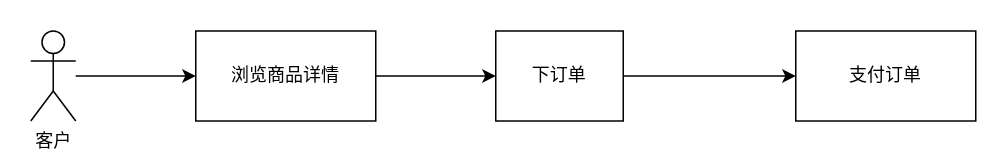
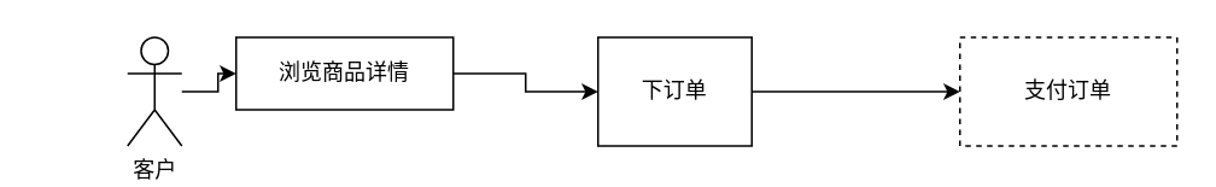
- <mxCell id="8" value="客户" style="shape=umlActor;verticalLabelPosition=bottom;labelBackgroundColor=#ffffff;verticalAlign=top;html=1;outlineConnect=0;" parent="1" vertex="1"><mxGeometry x="20" y="20" width="30" height="60" as="geometry" /></mxCell>
+ <mxCell id="8" value="客户" style="shape=umlActor;verticalLabelPosition=bottom;labelBackgroundColor=#ffffff;verticalAlign=top;html=1;outlineConnect=0;" parent="1" vertex="1"><mxGeometry x="70" y="20" width="30" height="60" as="geometry" /></mxCell>
- <mxCell id="3" value="浏览商品详情" style="rounded=0;whiteSpace=wrap;html=1;" parent="1" vertex="1"><mxGeometry x="130" y="20" width="120" height="60" as="geometry" /></mxCell>
+ <mxCell id="3" value="浏览商品详情" style="rounded=0;whiteSpace=wrap;html=1;" parent="1" vertex="1"><mxGeometry x="130" y="20" width="120" height="40" as="geometry" /></mxCell>
- <mxCell id="6" value="支付订单" style="rounded=0;whiteSpace=wrap;html=1;" parent="1" vertex="1"><mxGeometry x="530" y="20" width="120" height="60" as="geometry" /></mxCell>
+ <mxCell id="6" value="支付订单" style="rounded=0;whiteSpace=wrap;html=1;dashed=1;" parent="1" vertex="1"><mxGeometry x="530" y="20" width="120" height="60" as="geometry" /></mxCell>
